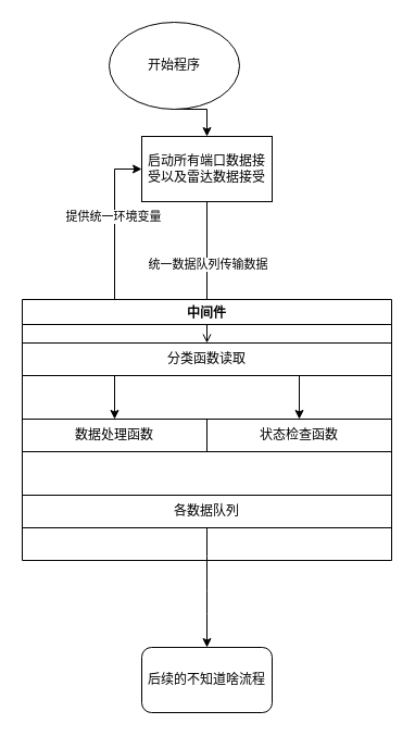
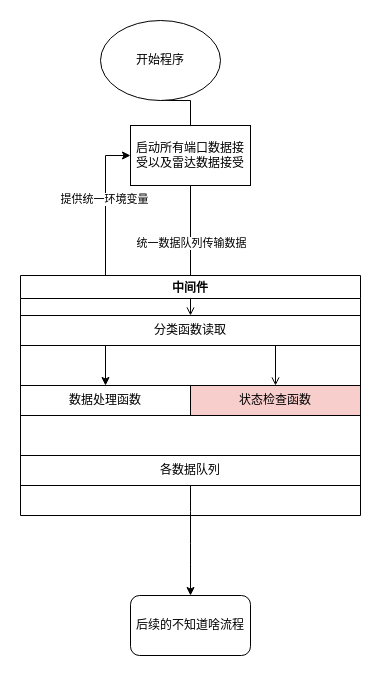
- <mxCell id="5" style="edgeStyle=orthogonalEdgeStyle;rounded=0;orthogonalLoop=1;jettySize=auto;html=1;exitX=0.5;exitY=1;exitDx=0;exitDy=0;entryX=0.5;entryY=0;entryDx=0;entryDy=0;" edge="1" parent="1" source="6" target="4"><mxGeometry relative="1" as="geometry" /></mxCell>
+ <mxCell id="5" style="edgeStyle=orthogonalEdgeStyle;rounded=0;orthogonalLoop=1;jettySize=auto;html=1;exitX=0.5;exitY=1;exitDx=0;exitDy=0;entryX=0.5;entryY=0;entryDx=0;entryDy=0;endArrow=none;" edge="1" parent="1" source="6" target="4"><mxGeometry relative="1" as="geometry" /></mxCell>
- <mxCell id="11" style="edgeStyle=orthogonalEdgeStyle;rounded=0;orthogonalLoop=1;jettySize=auto;html=1;exitX=0.75;exitY=1;exitDx=0;exitDy=0;" edge="1" parent="9" source="12" target="14"><mxGeometry relative="1" as="geometry" /></mxCell>
+ <mxCell id="11" style="edgeStyle=orthogonalEdgeStyle;rounded=0;orthogonalLoop=1;jettySize=auto;html=1;exitX=0.75;exitY=1;exitDx=0;exitDy=0;endArrow=open;" edge="1" parent="9" source="12" target="14"><mxGeometry relative="1" as="geometry" /></mxCell>
- <mxCell id="14" value="状态检查函数" style="rounded=0;whiteSpace=wrap;html=1;" vertex="1" parent="9"><mxGeometry x="170" y="110" width="170" height="30" as="geometry" /></mxCell>
+ <mxCell id="14" value="状态检查函数" style="rounded=0;whiteSpace=wrap;html=1;fillColor=#f8cecc;" vertex="1" parent="9"><mxGeometry x="170" y="110" width="170" height="30" as="geometry" /></mxCell>
